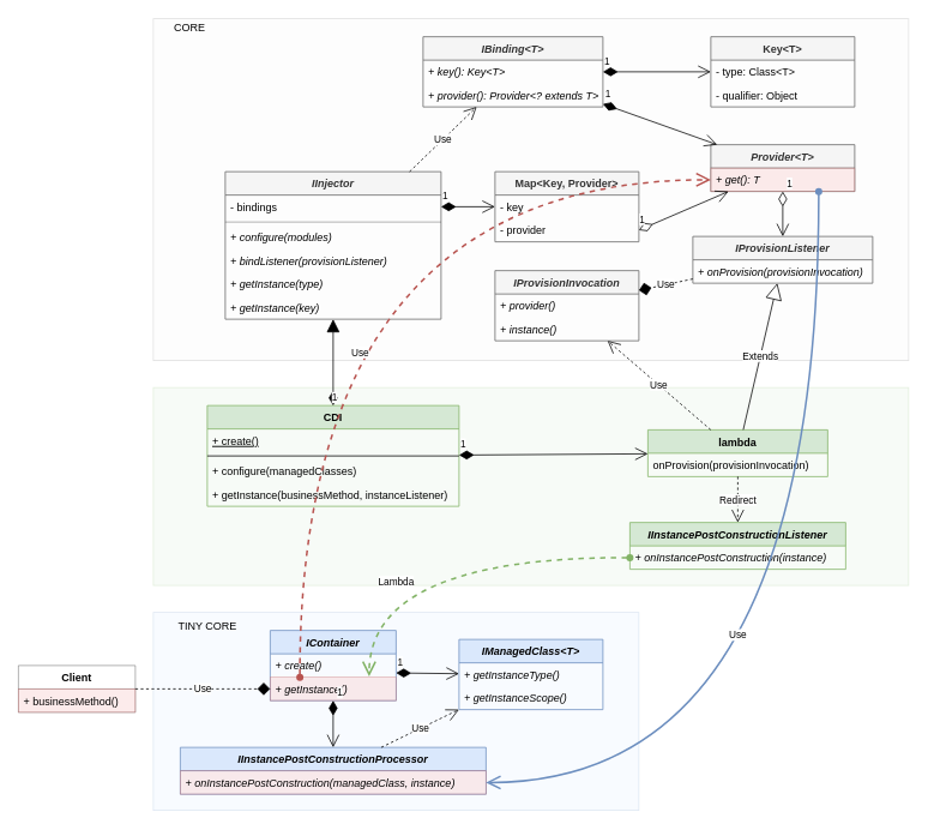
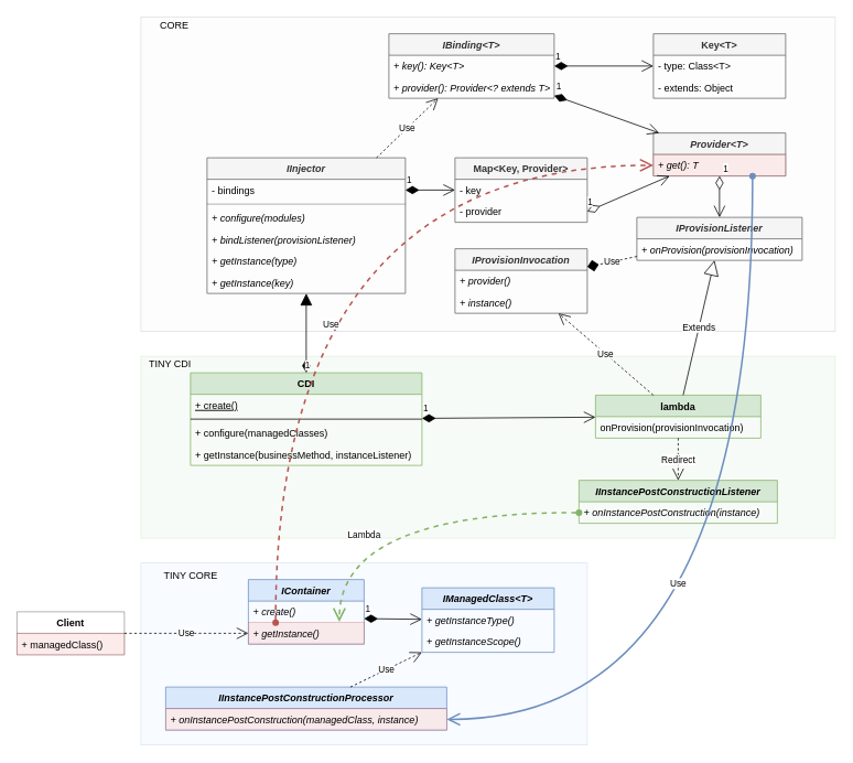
- <mxCell id="17" value="- qualifier: Object" style="text;strokeColor=none;fillColor=none;align=left;verticalAlign=top;spacingLeft=4;spacingRight=4;overflow=hidden;rotatable=0;points=[[0,0.5],[1,0.5]];portConstraint=eastwest;" parent="15" vertex="1"><mxGeometry y="52" width="160" height="26" as="geometry" /></mxCell>
+ <mxCell id="17" value="- extends: Object" style="text;strokeColor=none;fillColor=none;align=left;verticalAlign=top;spacingLeft=4;spacingRight=4;overflow=hidden;rotatable=0;points=[[0,0.5],[1,0.5]];portConstraint=eastwest;" parent="15" vertex="1"><mxGeometry y="52" width="160" height="26" as="geometry" /></mxCell>
+ <mxCell id="37" value="TINY CDI" style="text;html=1;align=center;verticalAlign=middle;resizable=0;points=[];autosize=1;strokeColor=none;fillColor=none;" parent="1" vertex="1"><mxGeometry x="170" y="430" width="70" height="20" as="geometry" /></mxCell>
- <mxCell id="42" value="Use" style="endArrow=diamond;endSize=12;dashed=1;html=1;rounded=0;" parent="1" source="40" target="29" edge="1"><mxGeometry width="160" relative="1" as="geometry"><mxPoint x="-20" y="920" as="sourcePoint" /><mxPoint x="140" y="920" as="targetPoint" /></mxGeometry></mxCell>
+ <mxCell id="42" value="Use" style="endArrow=open;endSize=12;dashed=1;html=1;rounded=0;" parent="1" source="40" target="29" edge="1"><mxGeometry width="160" relative="1" as="geometry"><mxPoint x="-20" y="920" as="sourcePoint" /><mxPoint x="140" y="920" as="targetPoint" /></mxGeometry></mxCell>
- <mxCell id="41" value="+ businessMethod()" style="text;strokeColor=#b85450;fillColor=#f8cecc;align=left;verticalAlign=top;spacingLeft=4;spacingRight=4;overflow=hidden;rotatable=0;points=[[0,0.5],[1,0.5]];portConstraint=eastwest;opacity=40;" parent="40" vertex="1"><mxGeometry y="26" width="130" height="26" as="geometry" /></mxCell>
+ <mxCell id="41" value="+ managedClass()" style="text;strokeColor=#b85450;fillColor=#f8cecc;align=left;verticalAlign=top;spacingLeft=4;spacingRight=4;overflow=hidden;rotatable=0;points=[[0,0.5],[1,0.5]];portConstraint=eastwest;opacity=40;" parent="40" vertex="1"><mxGeometry y="26" width="130" height="26" as="geometry" /></mxCell>
- <mxCell id="45" value="1" style="endArrow=open;html=1;endSize=12;startArrow=diamondThin;startSize=14;startFill=1;align=left;verticalAlign=bottom;rounded=0;" parent="1" source="27" target="43" edge="1"><mxGeometry x="-1" y="3" relative="1" as="geometry"><mxPoint x="450" y="850" as="sourcePoint" /><mxPoint x="610" y="850" as="targetPoint" /></mxGeometry></mxCell>
